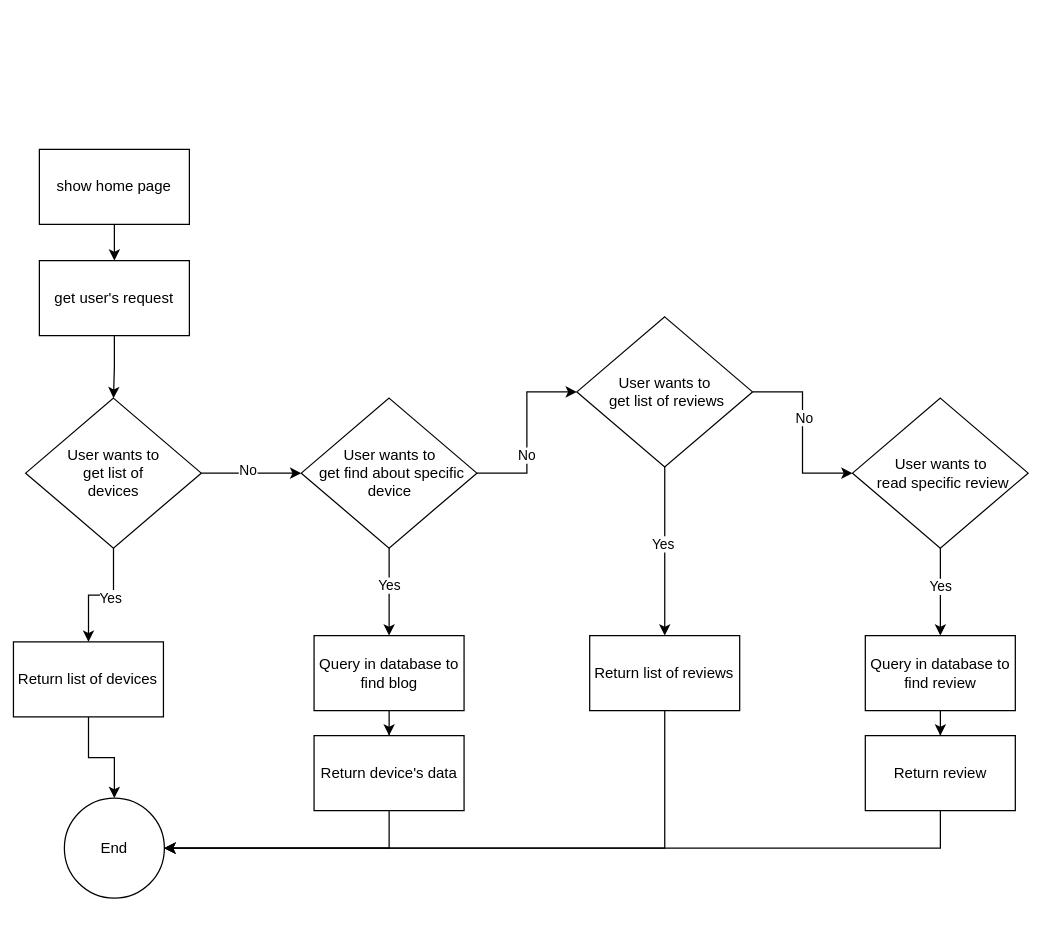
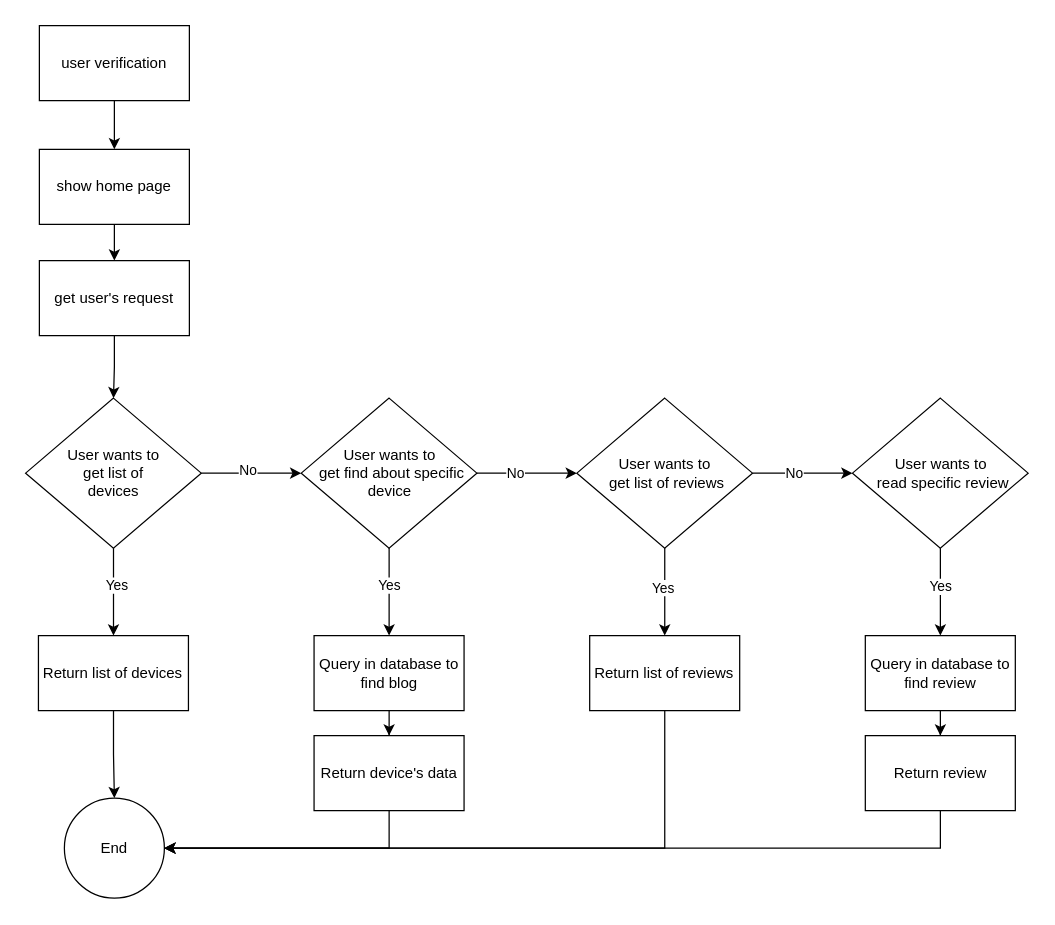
+ <mxCell id="3" value="&lt;div style=&quot;text-align: left;&quot;&gt;&lt;span style=&quot;background-color: initial;&quot;&gt;user verification&lt;/span&gt;&lt;/div&gt;" style="whiteSpace=wrap;html=1;dashed=0;" parent="1" vertex="1"><mxGeometry x="31" y="20" width="120" height="60" as="geometry" /></mxCell>
+ <mxCell id="2" value="" style="edgeStyle=orthogonalEdgeStyle;rounded=0;orthogonalLoop=1;jettySize=auto;html=1;" edge="1" parent="1" source="3" target="38"><mxGeometry relative="1" as="geometry" /></mxCell>
- <mxCell id="27" value="&lt;font style=&quot;font-size: 12px;&quot;&gt;User wants&amp;nbsp;&lt;/font&gt;&lt;span style=&quot;background-color: initial;&quot;&gt;to&lt;/span&gt;&lt;div&gt;&lt;div&gt;&lt;font style=&quot;font-size: 12px;&quot;&gt;&amp;nbsp;get list of reviews&lt;/font&gt;&lt;/div&gt;&lt;/div&gt;" style="rhombus;whiteSpace=wrap;html=1;dashed=0;" parent="1" vertex="1"><mxGeometry x="461" y="253" width="140.5" height="120" as="geometry" /></mxCell>
+ <mxCell id="27" value="&lt;font style=&quot;font-size: 12px;&quot;&gt;User wants&amp;nbsp;&lt;/font&gt;&lt;span style=&quot;background-color: initial;&quot;&gt;to&lt;/span&gt;&lt;div&gt;&lt;div&gt;&lt;font style=&quot;font-size: 12px;&quot;&gt;&amp;nbsp;get list of reviews&lt;/font&gt;&lt;/div&gt;&lt;/div&gt;" style="rhombus;whiteSpace=wrap;html=1;dashed=0;" parent="1" vertex="1"><mxGeometry x="461" y="318" width="140.5" height="120" as="geometry" /></mxCell>
- <mxCell id="12" value="Return list of devices" style="whiteSpace=wrap;html=1;dashed=0;" parent="1" vertex="1"><mxGeometry x="10.25" y="513" width="120" height="60" as="geometry" /></mxCell>
+ <mxCell id="12" value="Return list of devices" style="whiteSpace=wrap;html=1;dashed=0;" parent="1" vertex="1"><mxGeometry x="30.25" y="508" width="120" height="60" as="geometry" /></mxCell>
